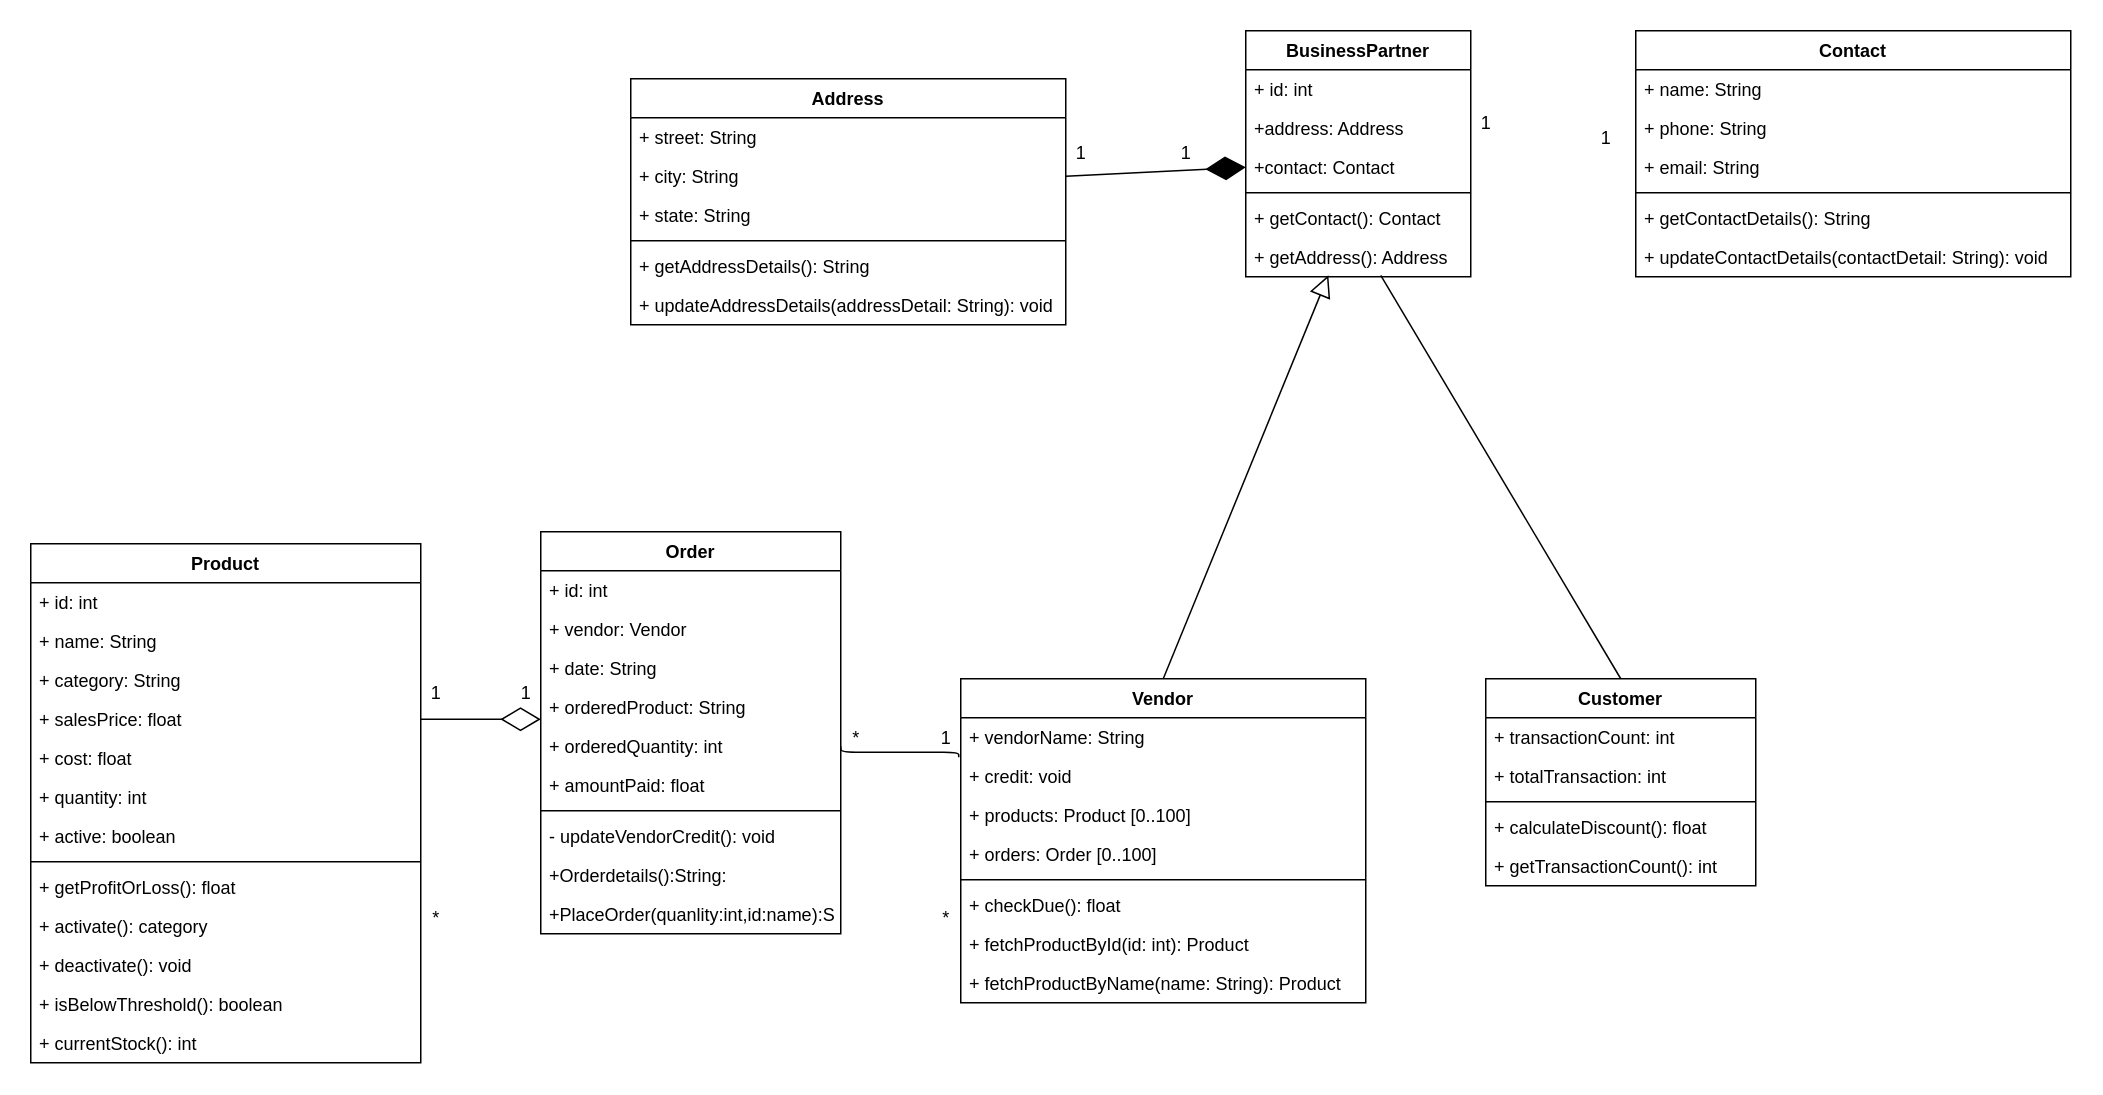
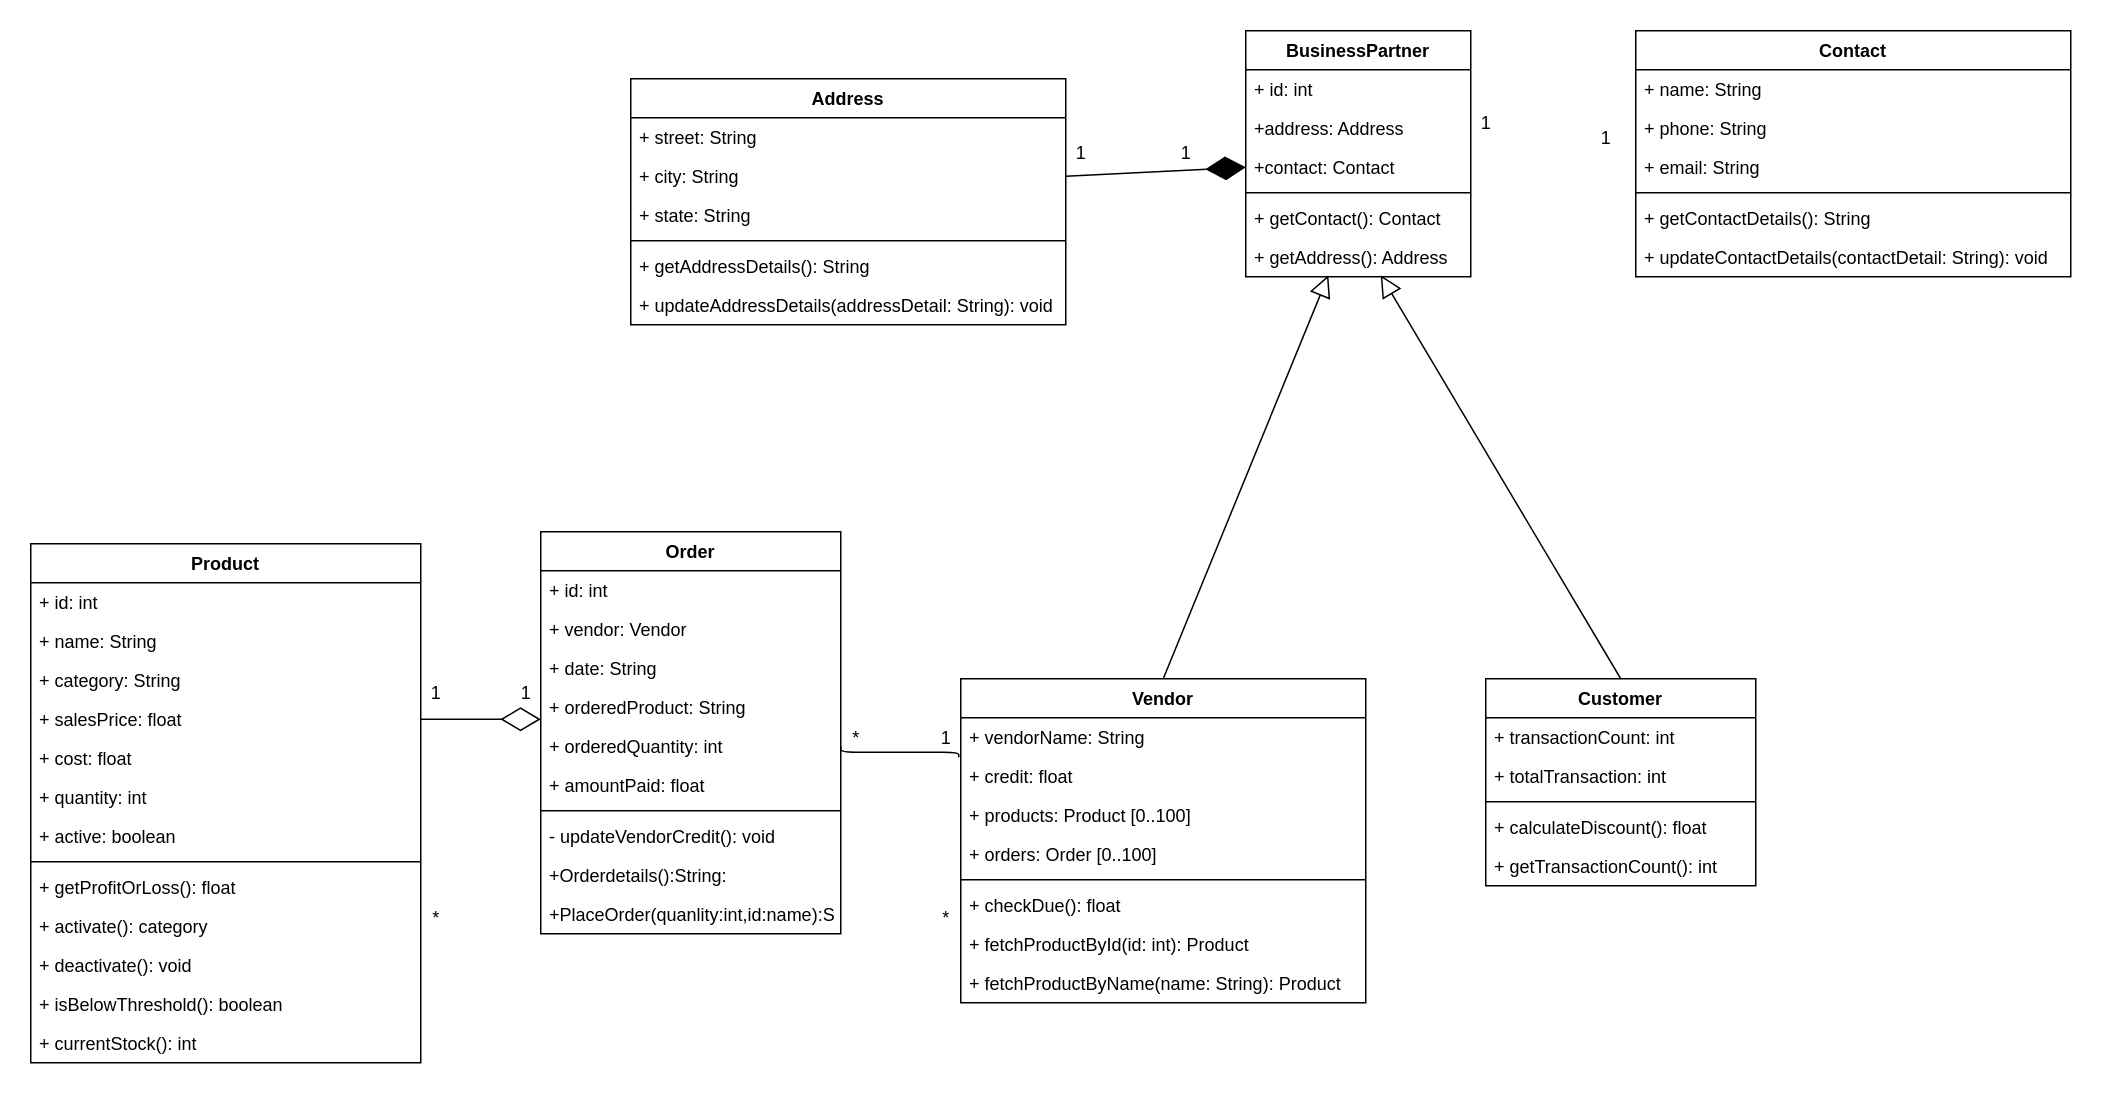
- <mxCell id="30" value="" style="edgeStyle=none;html=1;endSize=12;endArrow=none;endFill=0;exitX=0.5;exitY=0;exitDx=0;exitDy=0;entryX=0.6;entryY=0.962;entryDx=0;entryDy=0;entryPerimeter=0;" parent="1" source="23" target="69" edge="1"><mxGeometry width="160" relative="1" as="geometry"><mxPoint x="765" y="462" as="sourcePoint" /><mxPoint x="1050" y="52" as="targetPoint" /><Array as="points" /></mxGeometry></mxCell>
+ <mxCell id="30" value="" style="edgeStyle=none;html=1;endSize=12;endArrow=block;endFill=0;exitX=0.5;exitY=0;exitDx=0;exitDy=0;entryX=0.6;entryY=0.962;entryDx=0;entryDy=0;entryPerimeter=0;" parent="1" source="23" target="69" edge="1"><mxGeometry width="160" relative="1" as="geometry"><mxPoint x="765" y="462" as="sourcePoint" /><mxPoint x="1050" y="52" as="targetPoint" /><Array as="points" /></mxGeometry></mxCell>
- <mxCell id="33" value="+ credit: void" style="text;strokeColor=none;fillColor=none;align=left;verticalAlign=top;spacingLeft=4;spacingRight=4;overflow=hidden;rotatable=0;points=[[0,0.5],[1,0.5]];portConstraint=eastwest;" parent="31" vertex="1"><mxGeometry y="52" width="270" height="26" as="geometry" /></mxCell>
+ <mxCell id="33" value="+ credit: float" style="text;strokeColor=none;fillColor=none;align=left;verticalAlign=top;spacingLeft=4;spacingRight=4;overflow=hidden;rotatable=0;points=[[0,0.5],[1,0.5]];portConstraint=eastwest;" parent="31" vertex="1"><mxGeometry y="52" width="270" height="26" as="geometry" /></mxCell>
